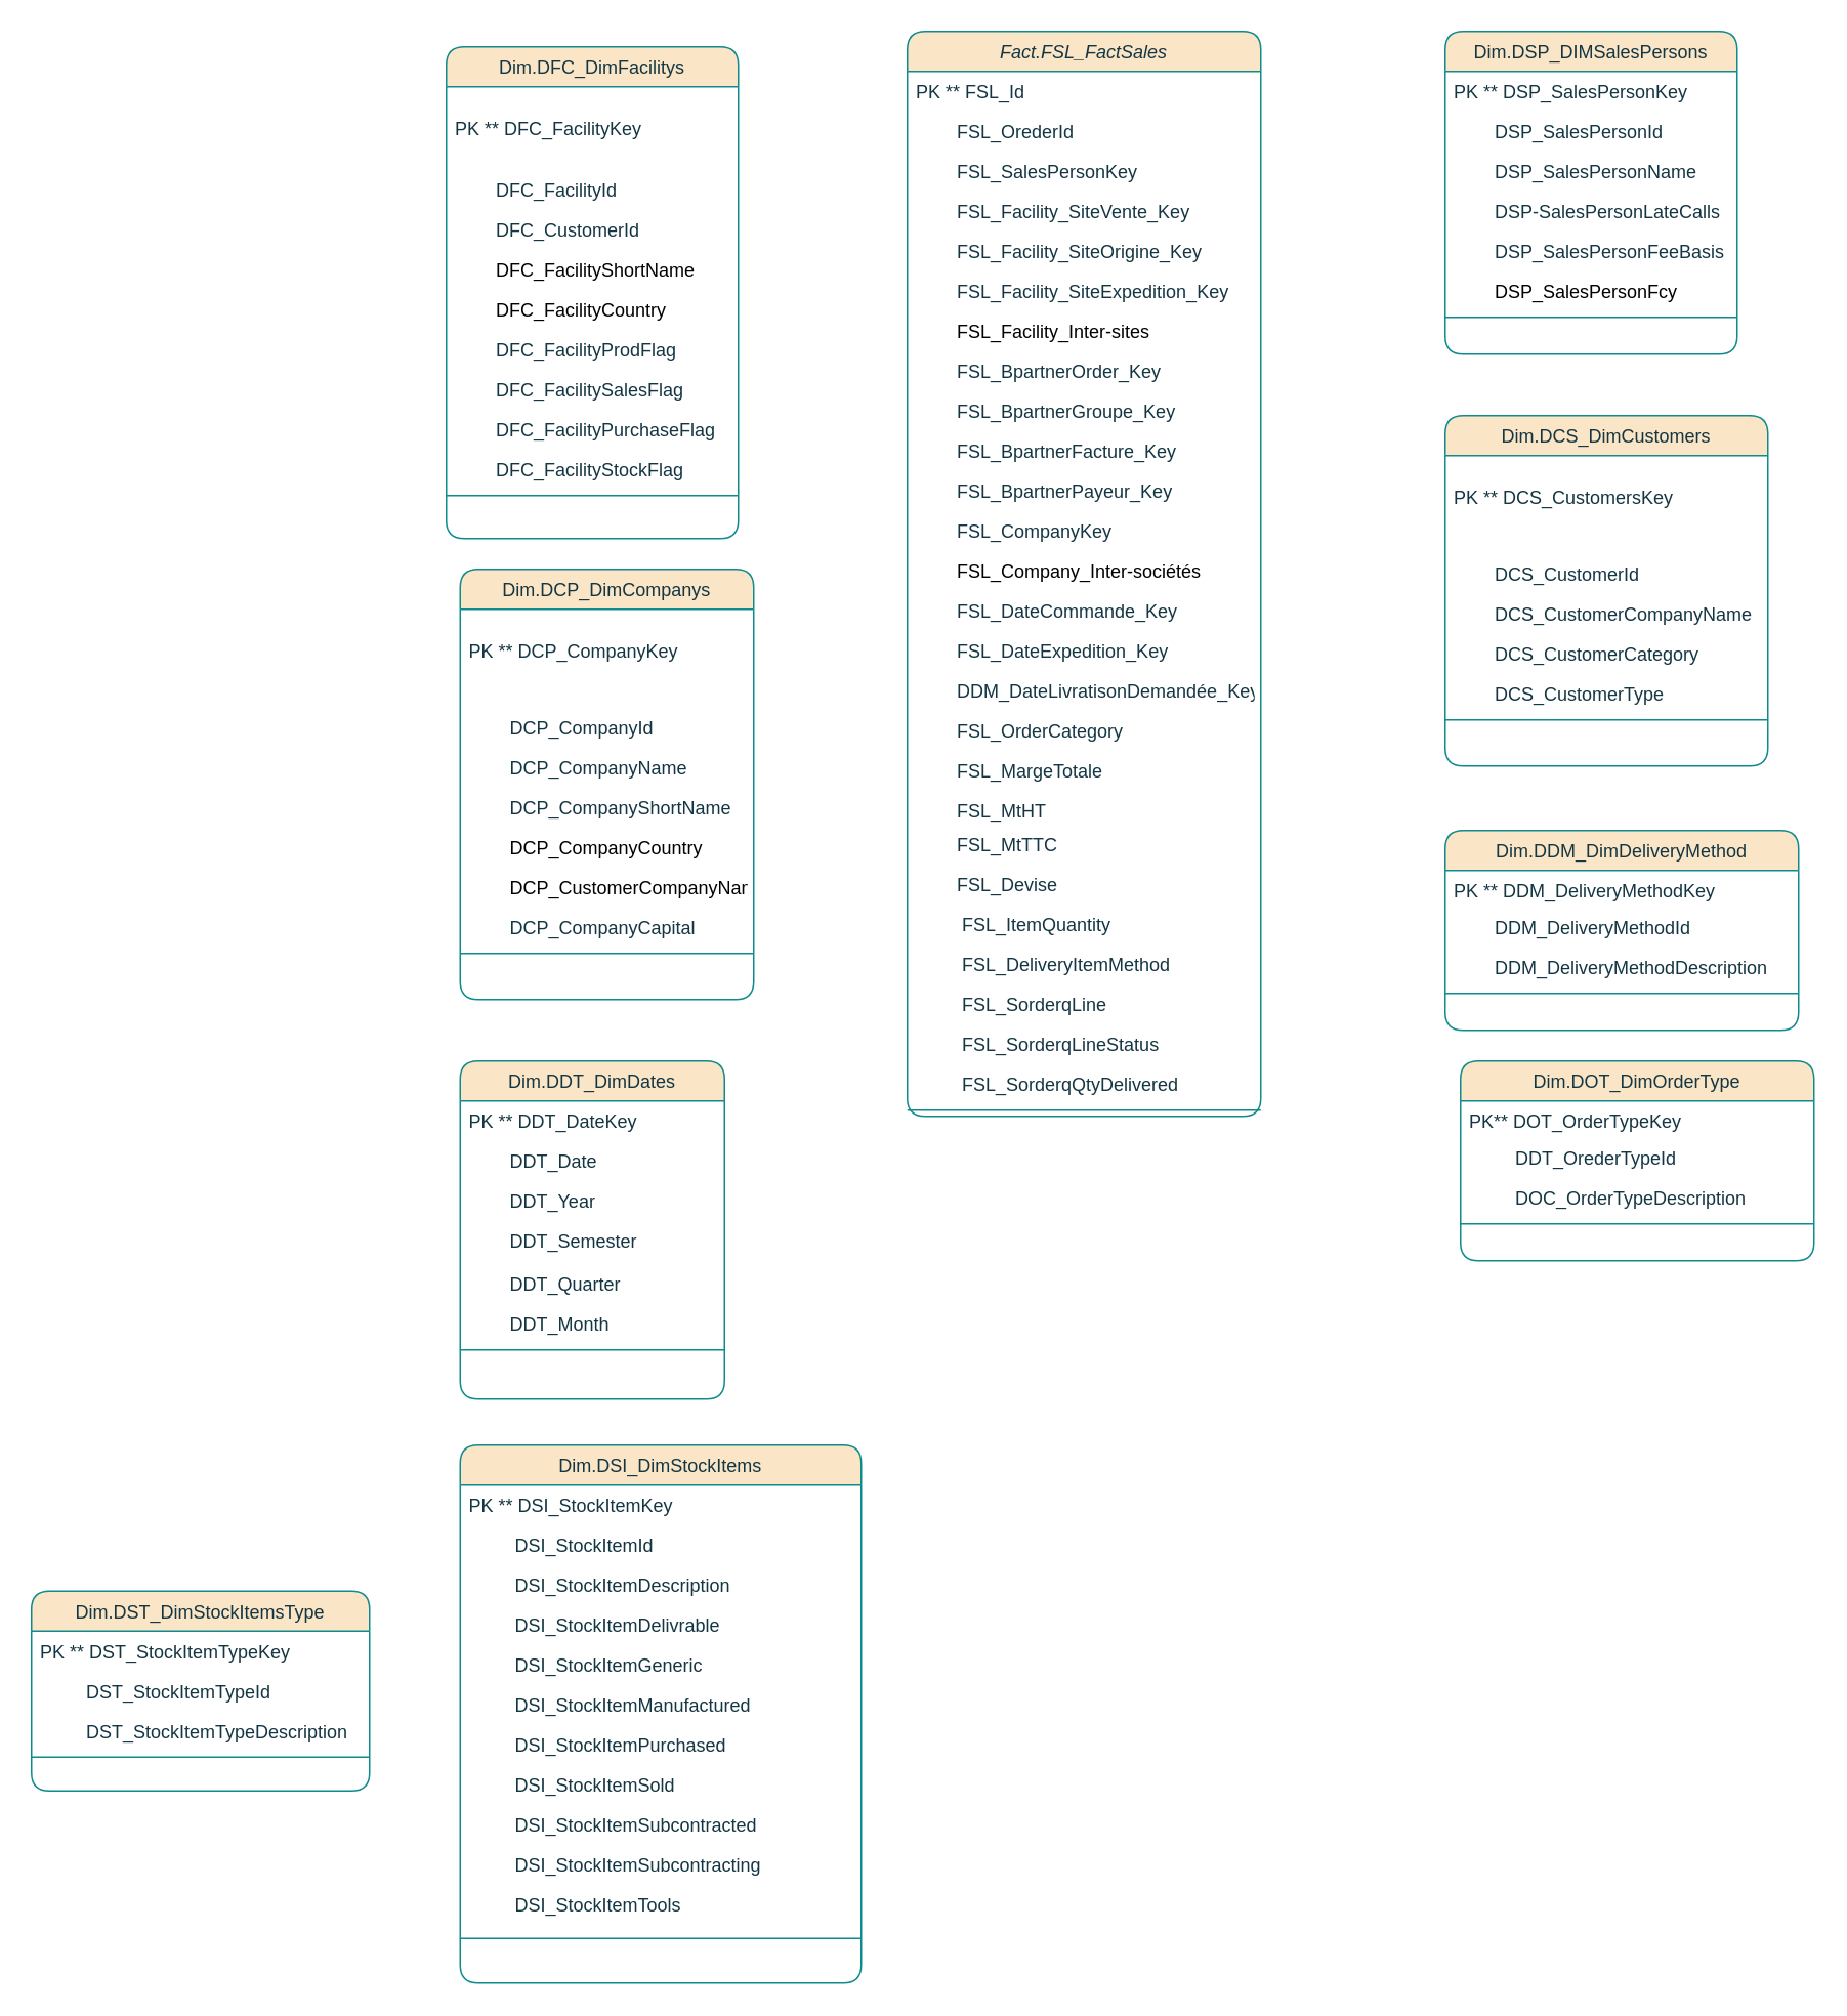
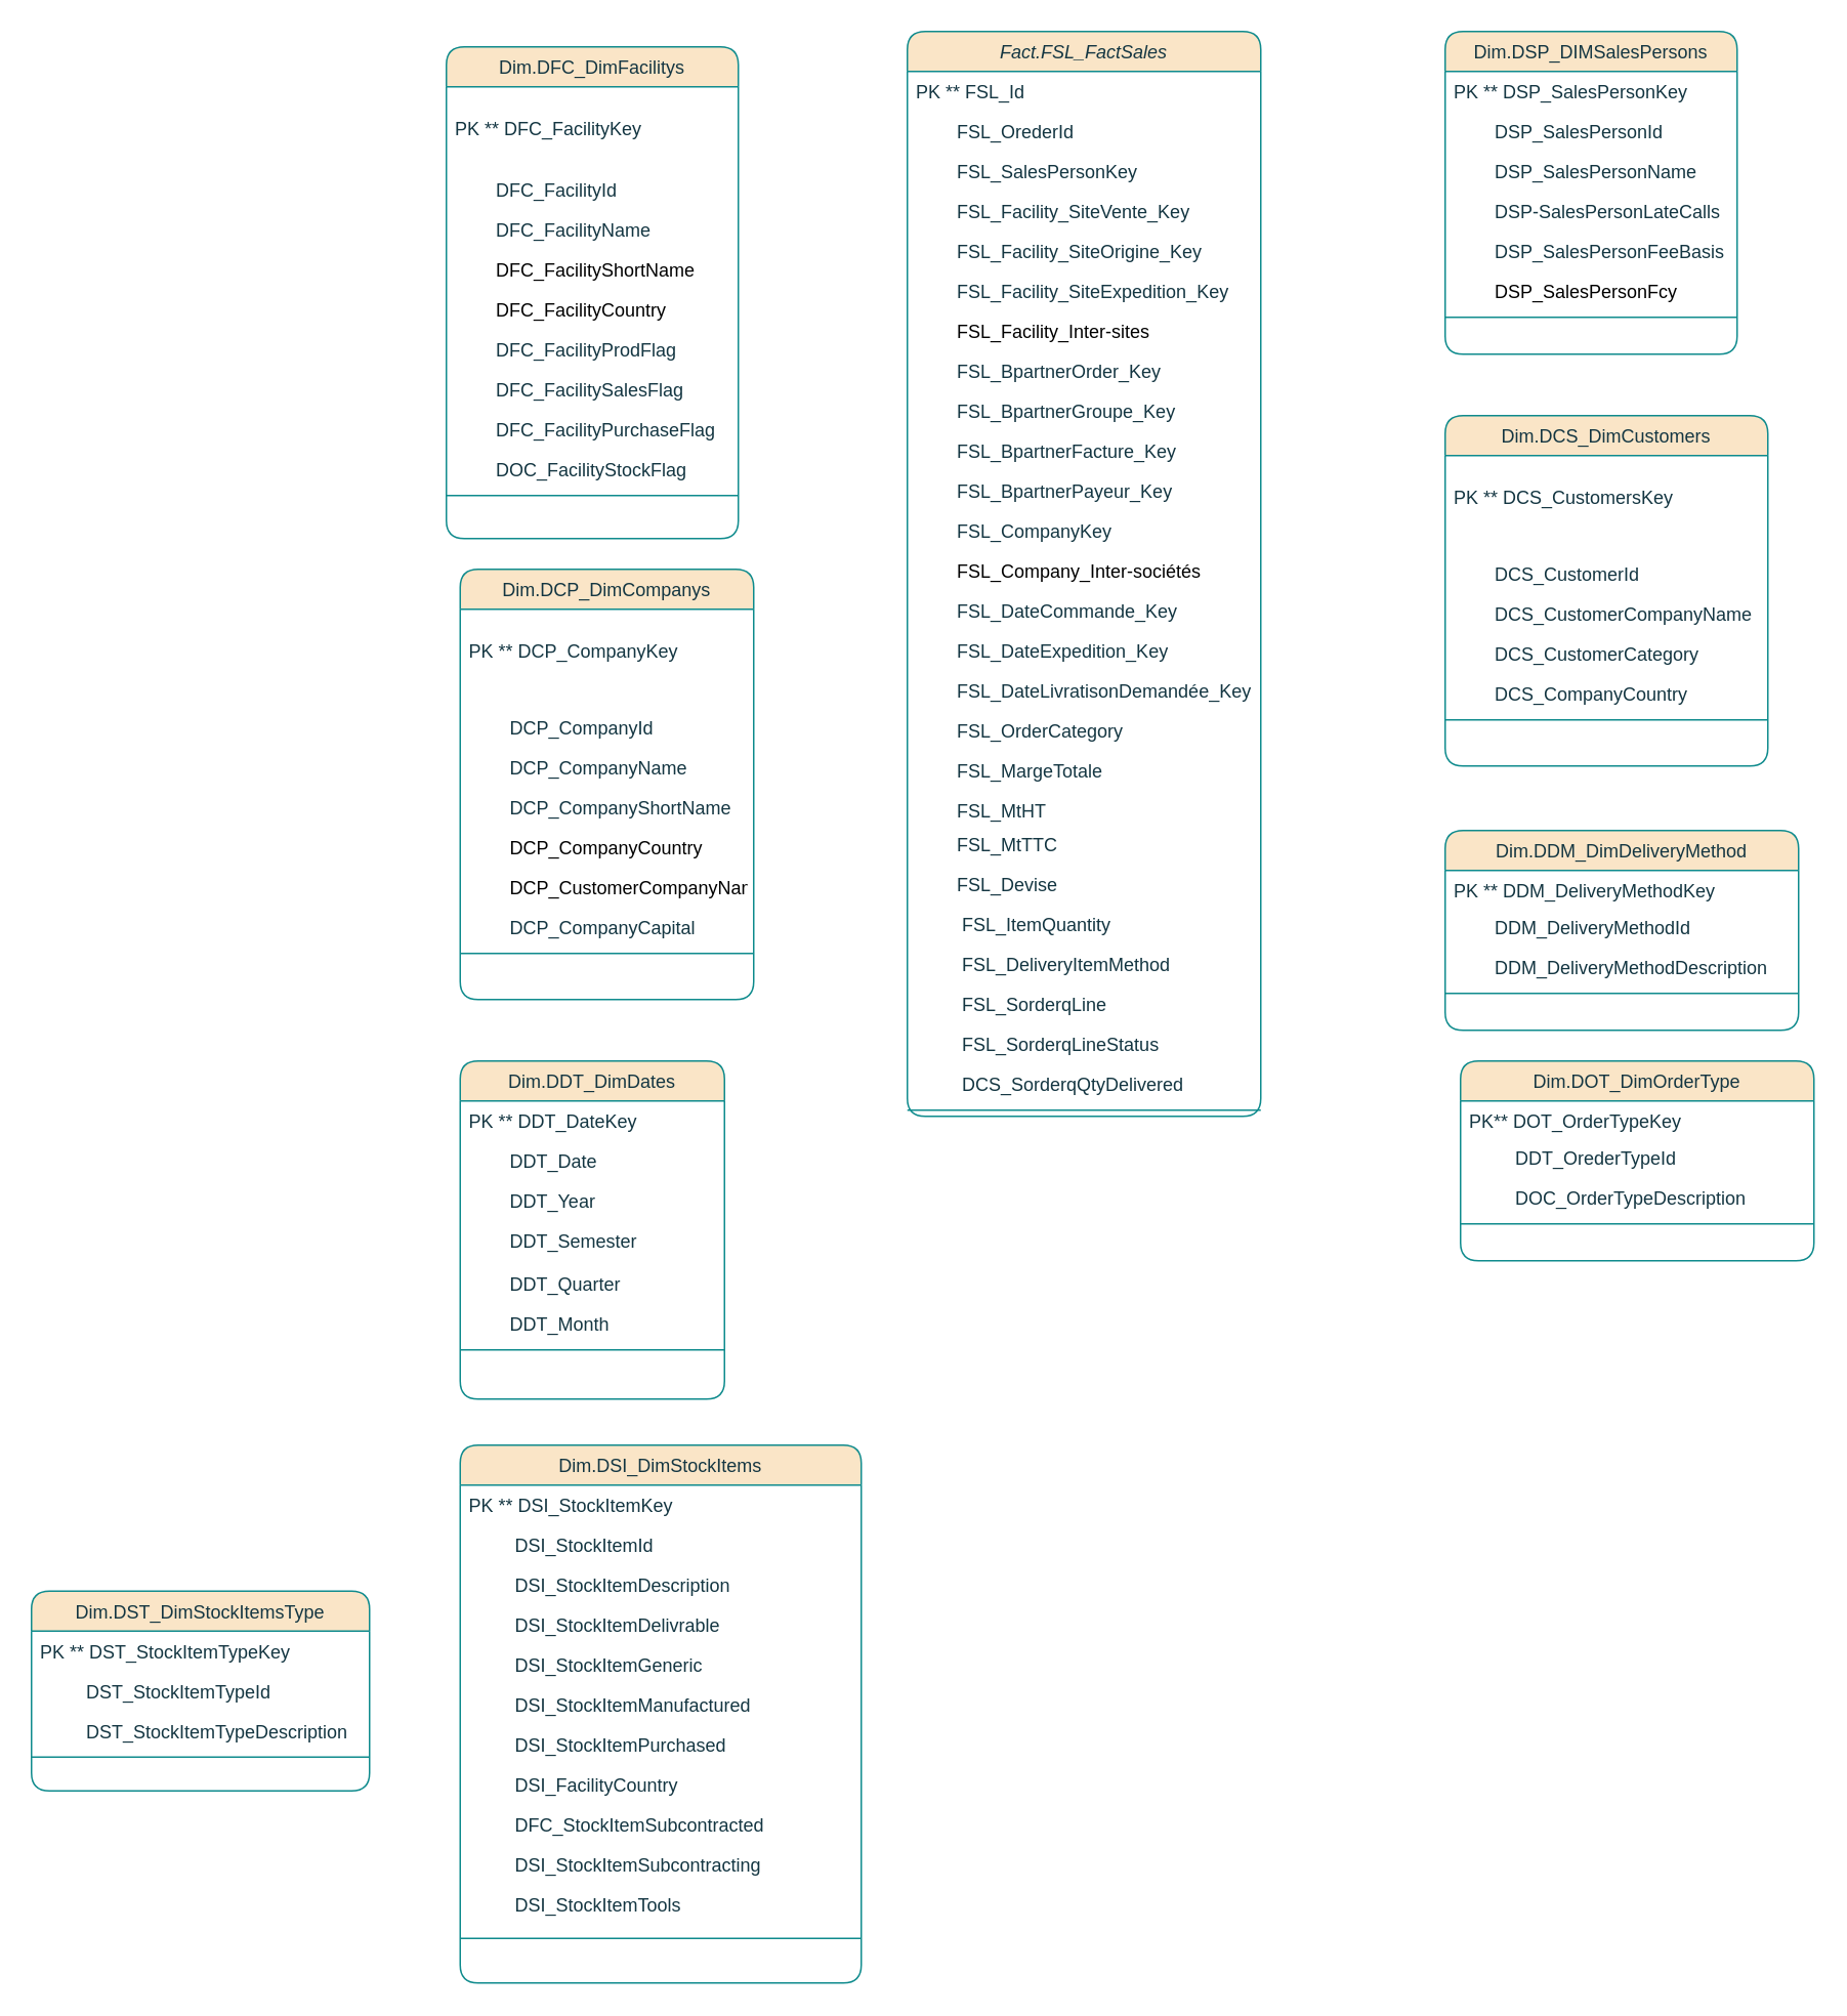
- <mxCell id="41" value="        DFC_CustomerId" style="text;align=left;verticalAlign=top;spacingLeft=4;spacingRight=4;overflow=hidden;rotatable=0;points=[[0,0.5],[1,0.5]];portConstraint=eastwest;labelBackgroundColor=none;fontColor=#143642;rounded=1;" parent="38" vertex="1"><mxGeometry y="106" width="190" height="26" as="geometry" /></mxCell>
+ <mxCell id="41" value="        DFC_FacilityName" style="text;align=left;verticalAlign=top;spacingLeft=4;spacingRight=4;overflow=hidden;rotatable=0;points=[[0,0.5],[1,0.5]];portConstraint=eastwest;labelBackgroundColor=none;fontColor=#143642;rounded=1;" parent="38" vertex="1"><mxGeometry y="106" width="190" height="26" as="geometry" /></mxCell>
- <mxCell id="47" value="        DFC_FacilityStockFlag" style="text;align=left;verticalAlign=top;spacingLeft=4;spacingRight=4;overflow=hidden;rotatable=0;points=[[0,0.5],[1,0.5]];portConstraint=eastwest;labelBackgroundColor=none;fontColor=#143642;rounded=1;" parent="38" vertex="1"><mxGeometry y="262" width="190" height="26" as="geometry" /></mxCell>
+ <mxCell id="47" value="        DOC_FacilityStockFlag" style="text;align=left;verticalAlign=top;spacingLeft=4;spacingRight=4;overflow=hidden;rotatable=0;points=[[0,0.5],[1,0.5]];portConstraint=eastwest;labelBackgroundColor=none;fontColor=#143642;rounded=1;" parent="38" vertex="1"><mxGeometry y="262" width="190" height="26" as="geometry" /></mxCell>
- <mxCell id="18" value="        DDM_DateLivratisonDemandée_Key" style="text;align=left;verticalAlign=top;spacingLeft=4;spacingRight=4;overflow=hidden;rotatable=0;points=[[0,0.5],[1,0.5]];portConstraint=eastwest;rounded=1;shadow=0;html=0;labelBackgroundColor=none;fontColor=#143642;" parent="2" vertex="1"><mxGeometry y="416" width="230" height="26" as="geometry" /></mxCell>
+ <mxCell id="18" value="        FSL_DateLivratisonDemandée_Key" style="text;align=left;verticalAlign=top;spacingLeft=4;spacingRight=4;overflow=hidden;rotatable=0;points=[[0,0.5],[1,0.5]];portConstraint=eastwest;rounded=1;shadow=0;html=0;labelBackgroundColor=none;fontColor=#143642;" parent="2" vertex="1"><mxGeometry y="416" width="230" height="26" as="geometry" /></mxCell>
- <mxCell id="54" value="        DCS_CustomerType" style="text;align=left;verticalAlign=top;spacingLeft=4;spacingRight=4;overflow=hidden;rotatable=0;points=[[0,0.5],[1,0.5]];portConstraint=eastwest;labelBackgroundColor=none;fontColor=#143642;rounded=1;" parent="49" vertex="1"><mxGeometry y="168" width="210" height="26" as="geometry" /></mxCell>
+ <mxCell id="54" value="        DCS_CompanyCountry" style="text;align=left;verticalAlign=top;spacingLeft=4;spacingRight=4;overflow=hidden;rotatable=0;points=[[0,0.5],[1,0.5]];portConstraint=eastwest;labelBackgroundColor=none;fontColor=#143642;rounded=1;" parent="49" vertex="1"><mxGeometry y="168" width="210" height="26" as="geometry" /></mxCell>
- <mxCell id="28" value="         FSL_SorderqQtyDelivered" style="text;align=left;verticalAlign=top;spacingLeft=4;spacingRight=4;overflow=hidden;rotatable=0;points=[[0,0.5],[1,0.5]];portConstraint=eastwest;rounded=1;shadow=0;html=0;labelBackgroundColor=none;fontColor=#143642;" vertex="1" parent="2"><mxGeometry y="672" width="230" height="26" as="geometry" /></mxCell>
+ <mxCell id="28" value="         DCS_SorderqQtyDelivered" style="text;align=left;verticalAlign=top;spacingLeft=4;spacingRight=4;overflow=hidden;rotatable=0;points=[[0,0.5],[1,0.5]];portConstraint=eastwest;rounded=1;shadow=0;html=0;labelBackgroundColor=none;fontColor=#143642;" vertex="1" parent="2"><mxGeometry y="672" width="230" height="26" as="geometry" /></mxCell>
- <mxCell id="91" value="         DSI_StockItemSold&#10;" style="text;align=left;verticalAlign=top;spacingLeft=4;spacingRight=4;overflow=hidden;rotatable=0;points=[[0,0.5],[1,0.5]];portConstraint=eastwest;labelBackgroundColor=none;fontColor=#143642;rounded=1;" vertex="1" parent="83"><mxGeometry y="208" width="261" height="26" as="geometry" /></mxCell>
+ <mxCell id="91" value="         DSI_FacilityCountry&#10;" style="text;align=left;verticalAlign=top;spacingLeft=4;spacingRight=4;overflow=hidden;rotatable=0;points=[[0,0.5],[1,0.5]];portConstraint=eastwest;labelBackgroundColor=none;fontColor=#143642;rounded=1;" vertex="1" parent="83"><mxGeometry y="208" width="261" height="26" as="geometry" /></mxCell>
- <mxCell id="92" value="         DSI_StockItemSubcontracted" style="text;align=left;verticalAlign=top;spacingLeft=4;spacingRight=4;overflow=hidden;rotatable=0;points=[[0,0.5],[1,0.5]];portConstraint=eastwest;labelBackgroundColor=none;fontColor=#143642;rounded=1;" vertex="1" parent="83"><mxGeometry y="234" width="261" height="26" as="geometry" /></mxCell>
+ <mxCell id="92" value="         DFC_StockItemSubcontracted" style="text;align=left;verticalAlign=top;spacingLeft=4;spacingRight=4;overflow=hidden;rotatable=0;points=[[0,0.5],[1,0.5]];portConstraint=eastwest;labelBackgroundColor=none;fontColor=#143642;rounded=1;" vertex="1" parent="83"><mxGeometry y="234" width="261" height="26" as="geometry" /></mxCell>
